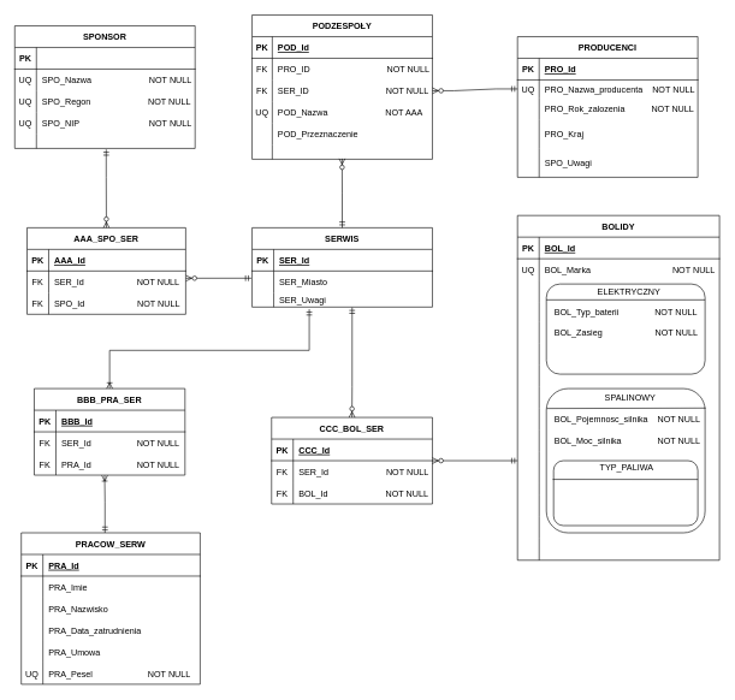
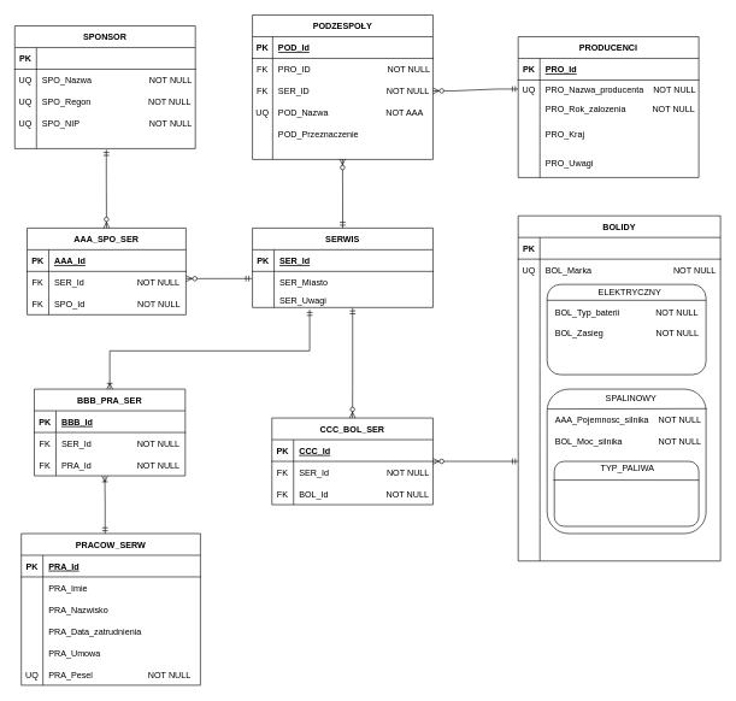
- <mxCell id="132" value="SPO_Uwagi" style="shape=partialRectangle;overflow=hidden;connectable=0;fillColor=none;top=0;left=0;bottom=0;right=0;align=left;spacingLeft=6;" parent="130" vertex="1"><mxGeometry x="30" width="220" height="40" as="geometry"><mxRectangle width="220" height="40" as="alternateBounds" /></mxGeometry></mxCell>
+ <mxCell id="132" value="PRO_Uwagi" style="shape=partialRectangle;overflow=hidden;connectable=0;fillColor=none;top=0;left=0;bottom=0;right=0;align=left;spacingLeft=6;" parent="130" vertex="1"><mxGeometry x="30" width="220" height="40" as="geometry"><mxRectangle width="220" height="40" as="alternateBounds" /></mxGeometry></mxCell>
- <mxCell id="54" value="BOL_Id" style="shape=partialRectangle;overflow=hidden;connectable=0;fillColor=none;top=0;left=0;bottom=0;right=0;align=left;spacingLeft=6;fontStyle=5;" parent="52" vertex="1"><mxGeometry x="30" width="250" height="30" as="geometry"><mxRectangle width="250" height="30" as="alternateBounds" /></mxGeometry></mxCell>
- <mxCell id="78" value="    BOL_Pojemnosc_silnika    NOT NULL            " style="shape=partialRectangle;overflow=hidden;connectable=0;fillColor=none;top=0;left=0;bottom=0;right=0;align=left;spacingLeft=6;dashed=1;" parent="76" vertex="1"><mxGeometry x="30" width="250" height="30" as="geometry"><mxRectangle width="250" height="30" as="alternateBounds" /></mxGeometry></mxCell>
+ <mxCell id="78" value="    AAA_Pojemnosc_silnika    NOT NULL            " style="shape=partialRectangle;overflow=hidden;connectable=0;fillColor=none;top=0;left=0;bottom=0;right=0;align=left;spacingLeft=6;dashed=1;" parent="76" vertex="1"><mxGeometry x="30" width="250" height="30" as="geometry"><mxRectangle width="250" height="30" as="alternateBounds" /></mxGeometry></mxCell>
